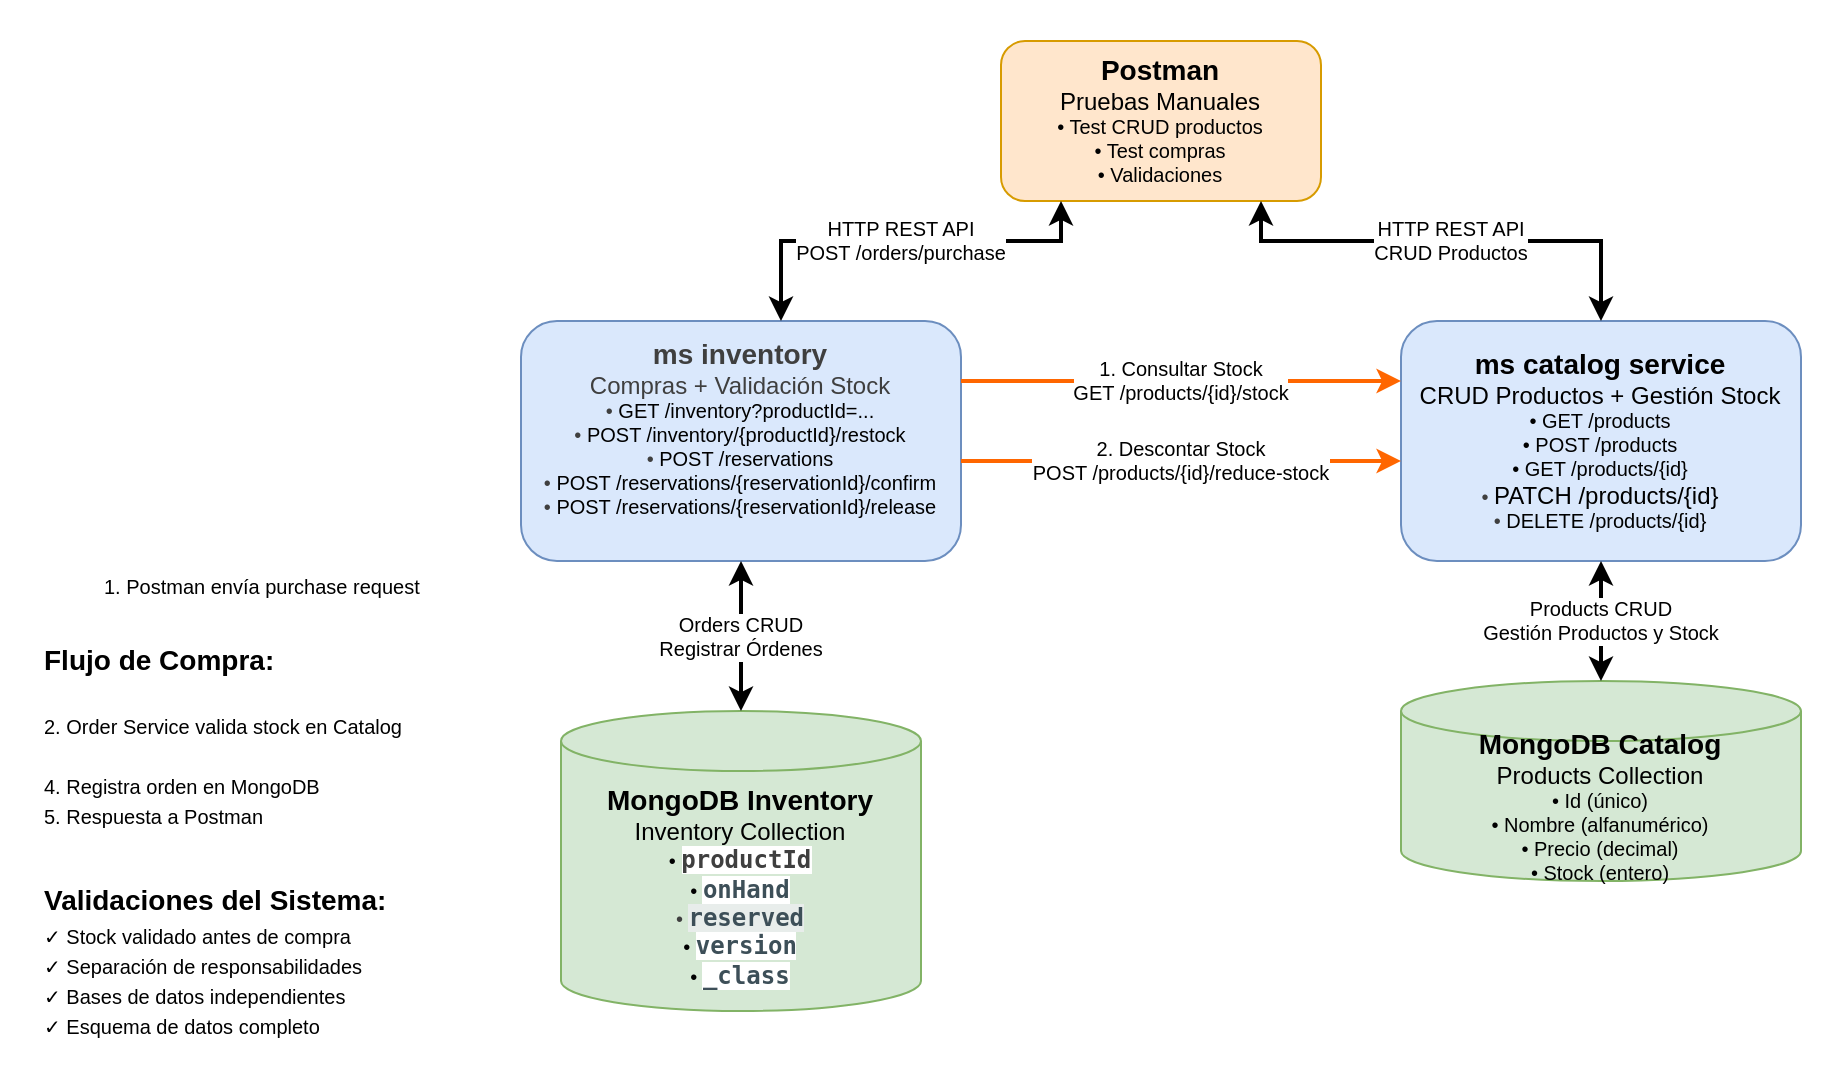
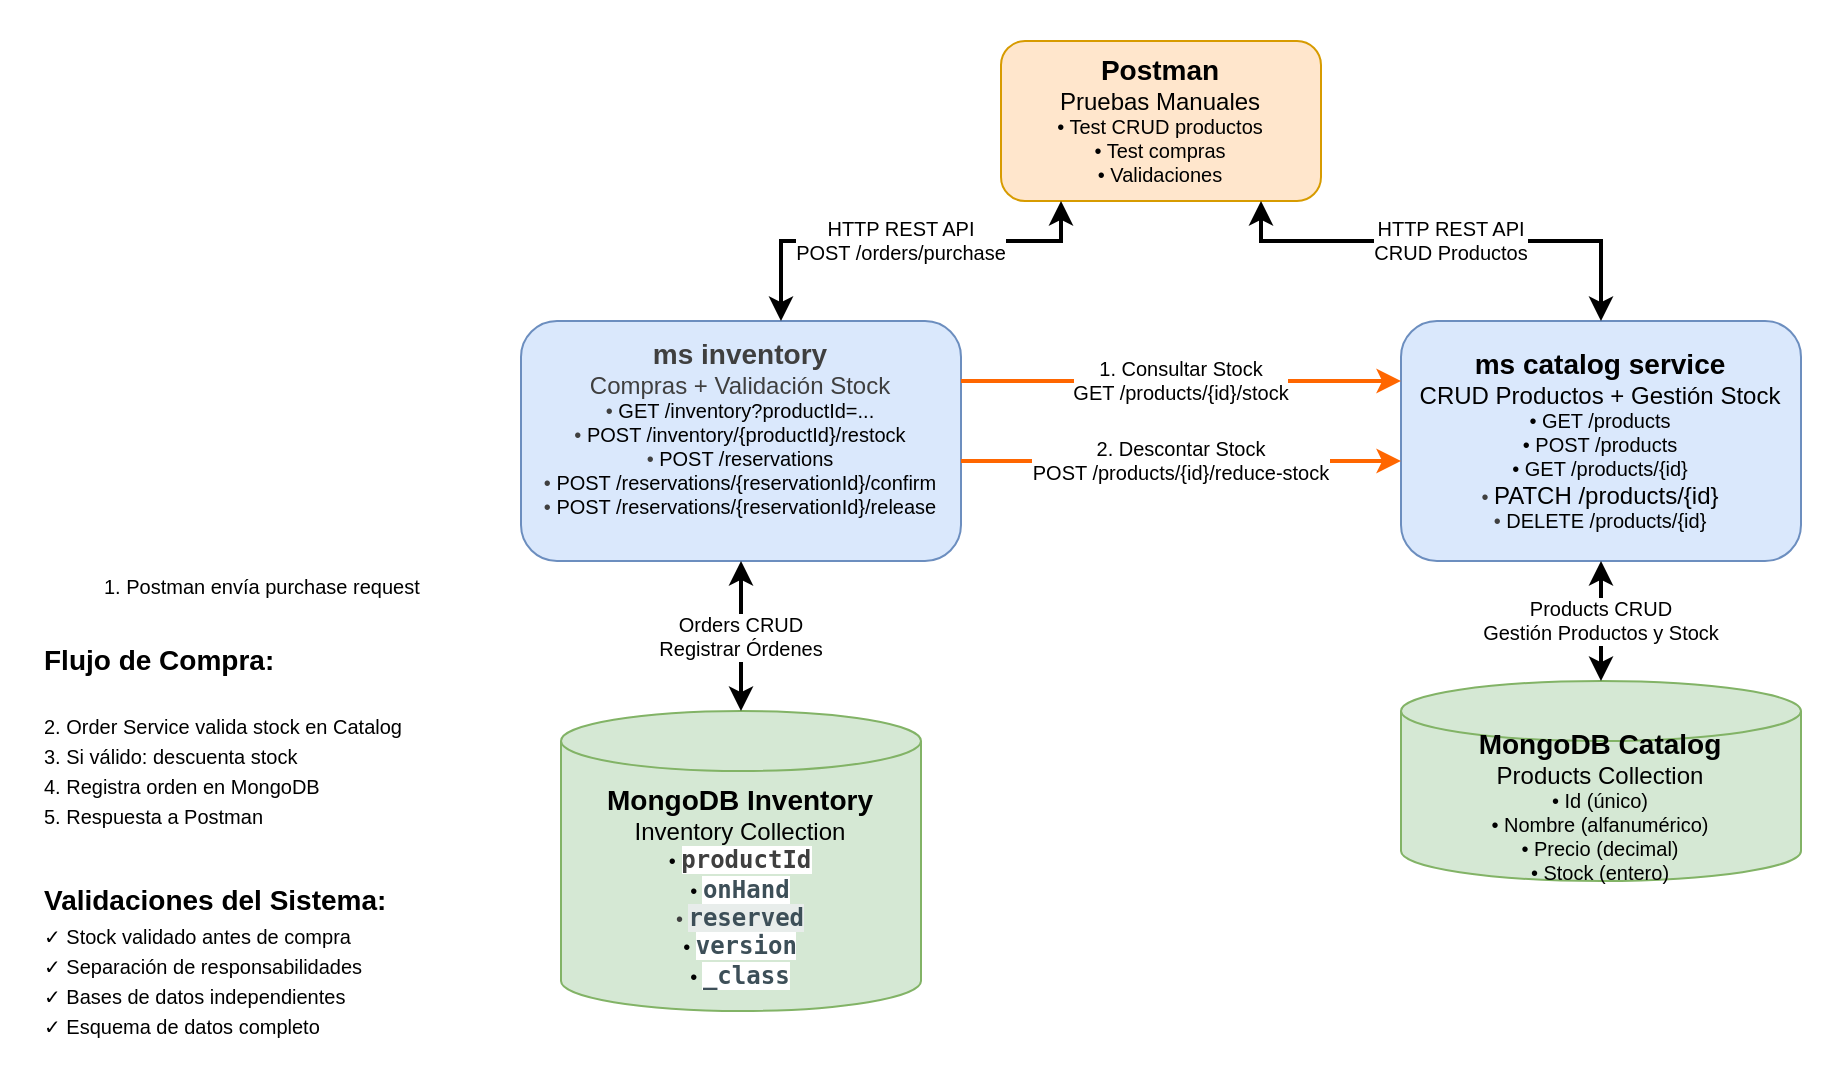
+ <mxCell id="16" value="3. Si válido: descuenta stock" style="text;html=1;strokeColor=none;fillColor=none;align=left;verticalAlign=middle;whiteSpace=wrap;rounded=0;fontSize=10;" parent="1" vertex="1"><mxGeometry x="20" y="370" width="200" height="15" as="geometry" /></mxCell>
